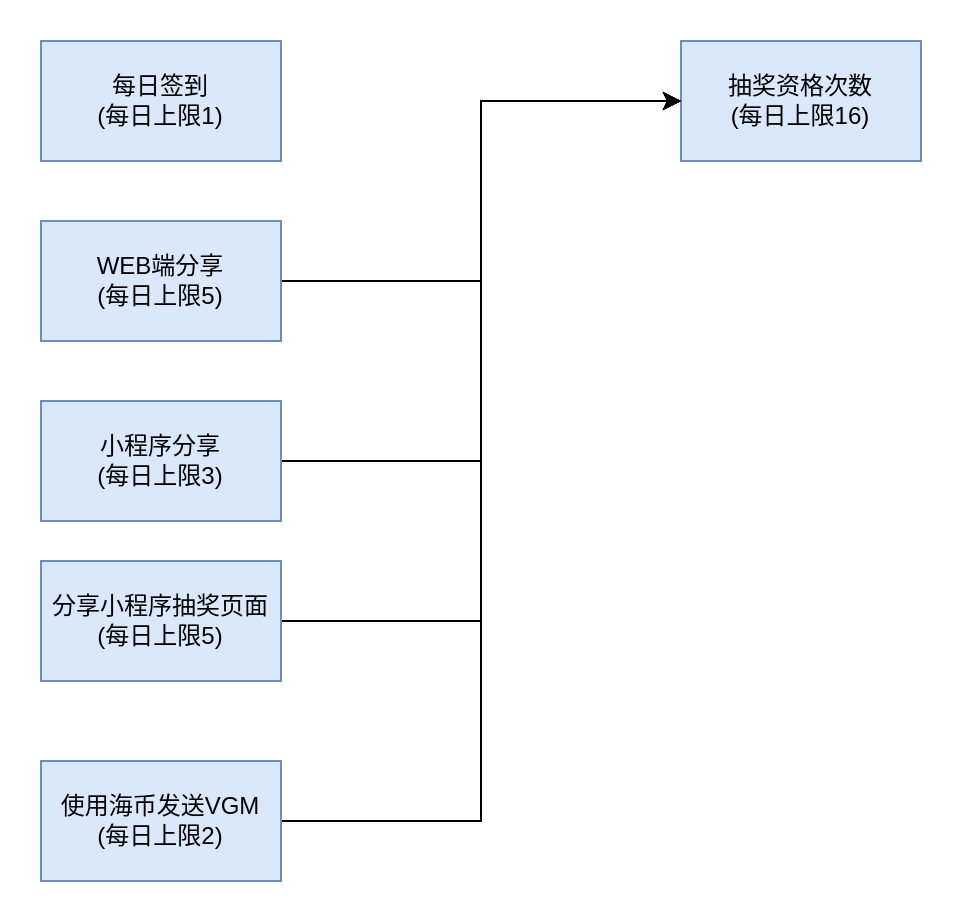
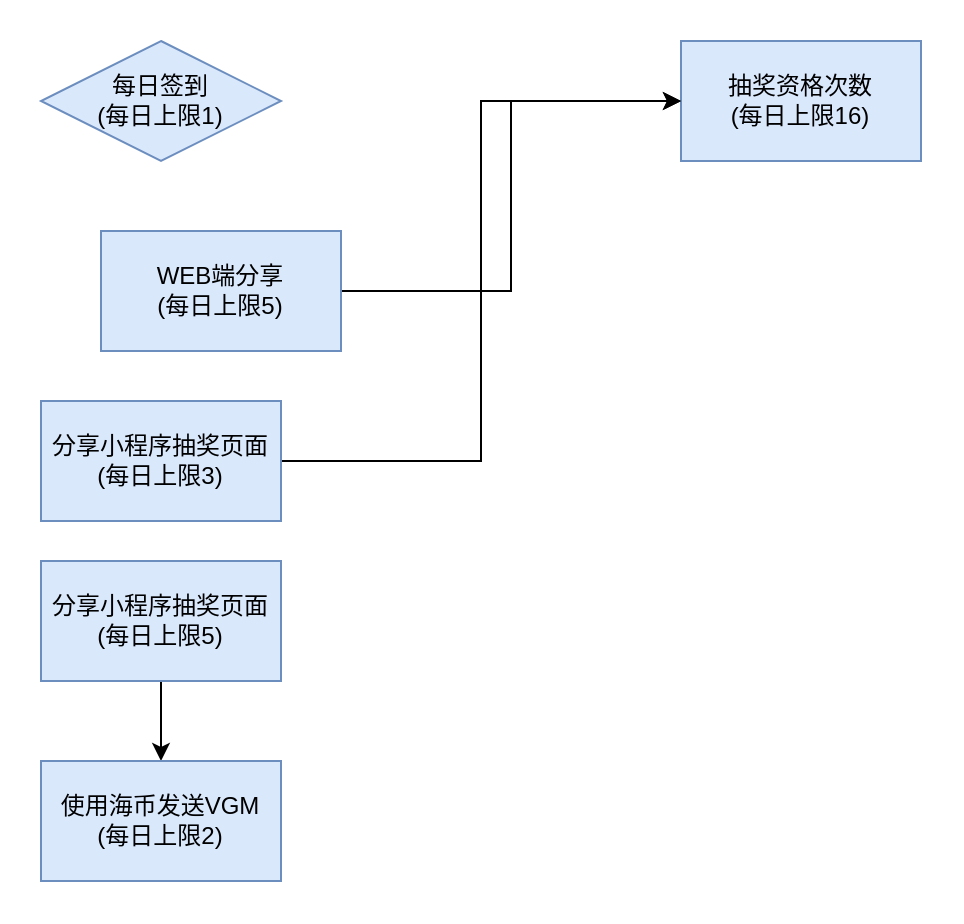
- <mxCell id="2" value="每日签到&lt;br&gt;(每日上限1)" style="rounded=0;whiteSpace=wrap;html=1;fillColor=#dae8fc;strokeColor=#6c8ebf;" vertex="1" parent="1"><mxGeometry x="20" y="20" width="120" height="60" as="geometry" /></mxCell>
+ <mxCell id="2" value="每日签到&lt;br&gt;(每日上限1)" style="rhombus;whiteSpace=wrap;html=1;fillColor=#dae8fc;strokeColor=#6c8ebf;" vertex="1" parent="1"><mxGeometry x="20" y="20" width="120" height="60" as="geometry" /></mxCell>
- <mxCell id="5" value="WEB端分享&lt;br&gt;(每日上限5)" style="rounded=0;whiteSpace=wrap;html=1;fillColor=#dae8fc;strokeColor=#6c8ebf;" vertex="1" parent="1"><mxGeometry x="20" y="110" width="120" height="60" as="geometry" /></mxCell>
+ <mxCell id="5" value="WEB端分享&lt;br&gt;(每日上限5)" style="rounded=0;whiteSpace=wrap;html=1;fillColor=#dae8fc;strokeColor=#6c8ebf;" vertex="1" parent="1"><mxGeometry x="50" y="115" width="120" height="60" as="geometry" /></mxCell>
- <mxCell id="7" value="小程序分享&lt;br&gt;(每日上限3)" style="rounded=0;whiteSpace=wrap;html=1;fillColor=#dae8fc;strokeColor=#6c8ebf;" vertex="1" parent="1"><mxGeometry x="20" y="200" width="120" height="60" as="geometry" /></mxCell>
+ <mxCell id="7" value="分享小程序抽奖页面&lt;br&gt;(每日上限3)" style="rounded=0;whiteSpace=wrap;html=1;fillColor=#dae8fc;strokeColor=#6c8ebf;" vertex="1" parent="1"><mxGeometry x="20" y="200" width="120" height="60" as="geometry" /></mxCell>
- <mxCell id="8" style="edgeStyle=orthogonalEdgeStyle;rounded=0;orthogonalLoop=1;jettySize=auto;html=1;entryX=0;entryY=0.5;entryDx=0;entryDy=0;" edge="1" parent="1" source="9" target="3"><mxGeometry relative="1" as="geometry" /></mxCell>
+ <mxCell id="8" style="edgeStyle=orthogonalEdgeStyle;rounded=0;orthogonalLoop=1;jettySize=auto;html=1;" edge="1" parent="1" source="9" target="11"><mxGeometry relative="1" as="geometry" /></mxCell>
- <mxCell id="10" style="edgeStyle=orthogonalEdgeStyle;rounded=0;orthogonalLoop=1;jettySize=auto;html=1;entryX=0;entryY=0.5;entryDx=0;entryDy=0;" edge="1" parent="1" source="11" target="3"><mxGeometry relative="1" as="geometry" /></mxCell>
